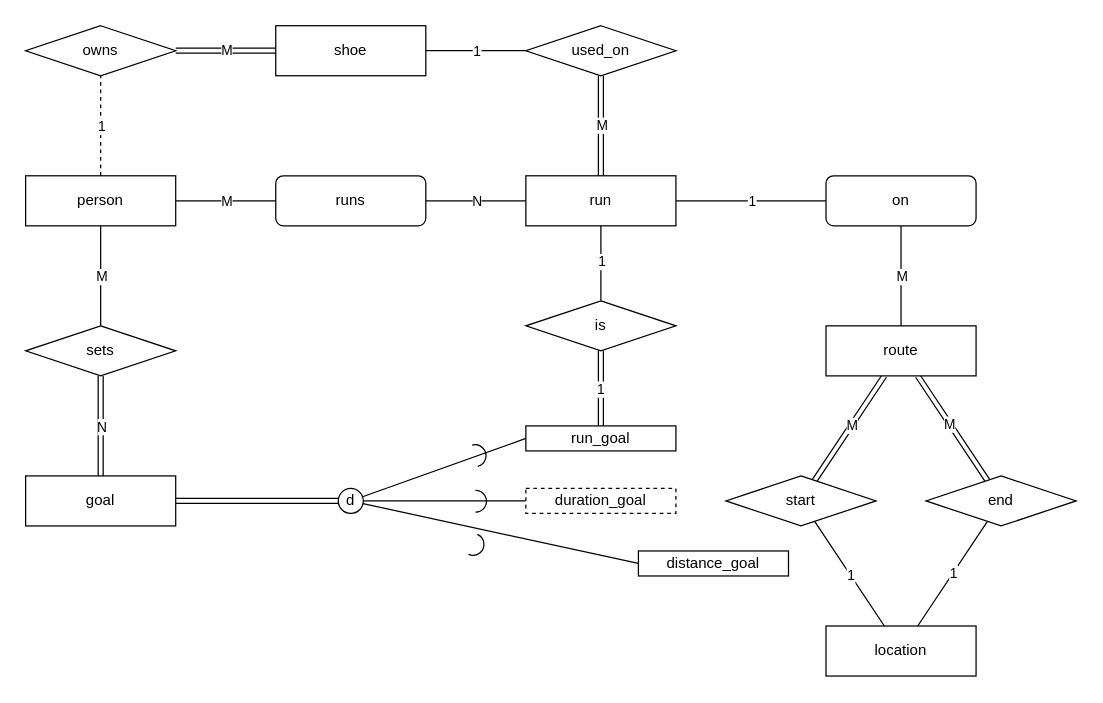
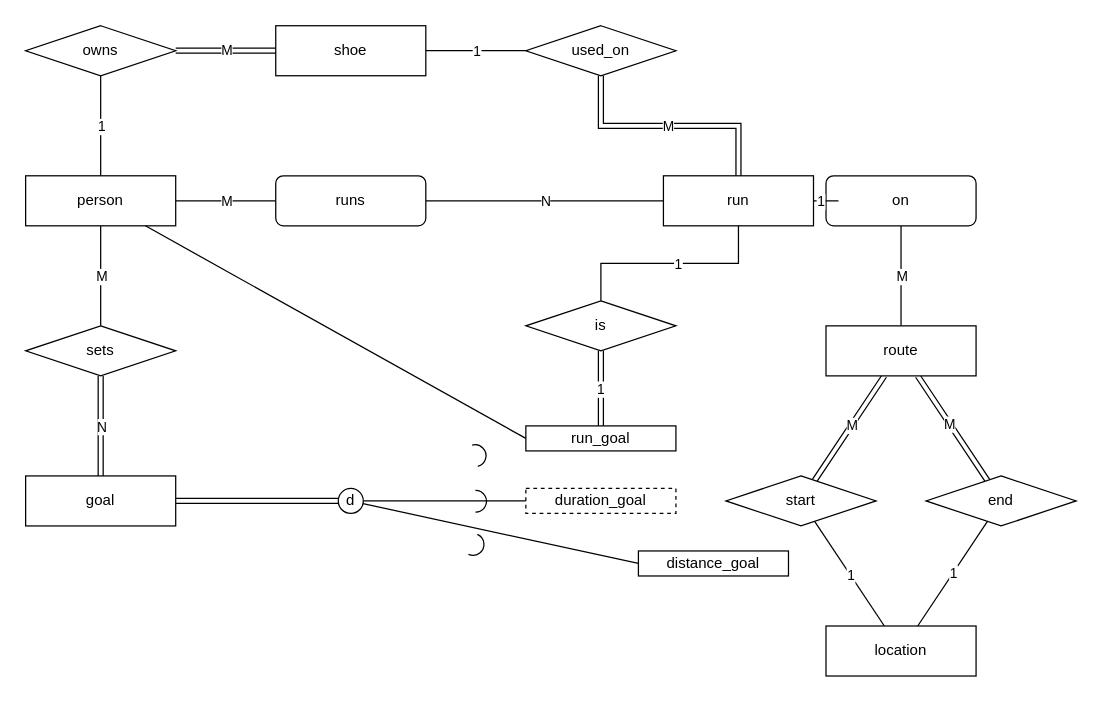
- <mxCell id="2" style="edgeStyle=orthogonalEdgeStyle;rounded=0;orthogonalLoop=1;jettySize=auto;html=1;endArrow=none;endFill=0;dashed=1;" edge="1" parent="1" source="8" target="14"><mxGeometry relative="1" as="geometry" /></mxCell>
+ <mxCell id="2" style="edgeStyle=orthogonalEdgeStyle;rounded=0;orthogonalLoop=1;jettySize=auto;html=1;endArrow=none;endFill=0;" edge="1" parent="1" source="8" target="14"><mxGeometry relative="1" as="geometry" /></mxCell>
- <mxCell id="42" value="run" style="rounded=0;whiteSpace=wrap;html=1;" vertex="1" parent="1"><mxGeometry x="420" y="140" width="120" height="40" as="geometry" /></mxCell>
+ <mxCell id="42" value="run" style="rounded=0;whiteSpace=wrap;html=1;" vertex="1" parent="1"><mxGeometry x="530" y="140" width="120" height="40" as="geometry" /></mxCell>
- <mxCell id="48" style="rounded=0;orthogonalLoop=1;jettySize=auto;html=1;exitX=0;exitY=0.5;exitDx=0;exitDy=0;endArrow=none;endFill=0;" edge="1" parent="1" source="51" target="45"><mxGeometry relative="1" as="geometry" /></mxCell>
+ <mxCell id="48" style="rounded=0;orthogonalLoop=1;jettySize=auto;html=1;exitX=0;exitY=0.5;exitDx=0;exitDy=0;endArrow=none;endFill=0;" edge="1" parent="1" source="51" target="8"><mxGeometry relative="1" as="geometry" /></mxCell>
